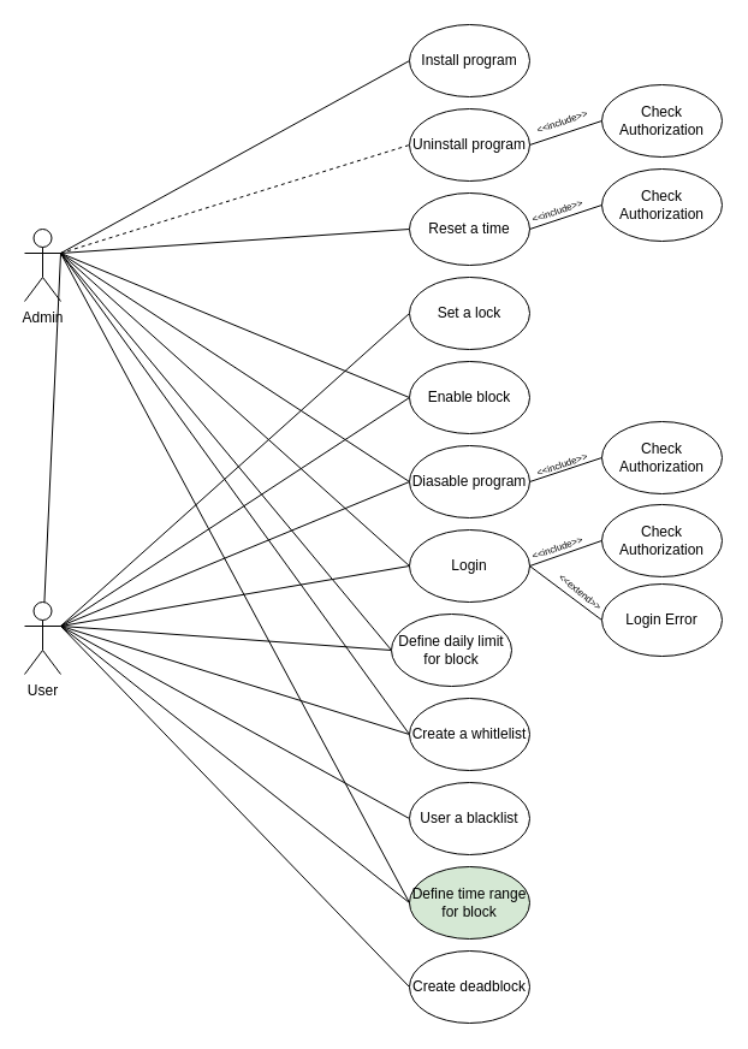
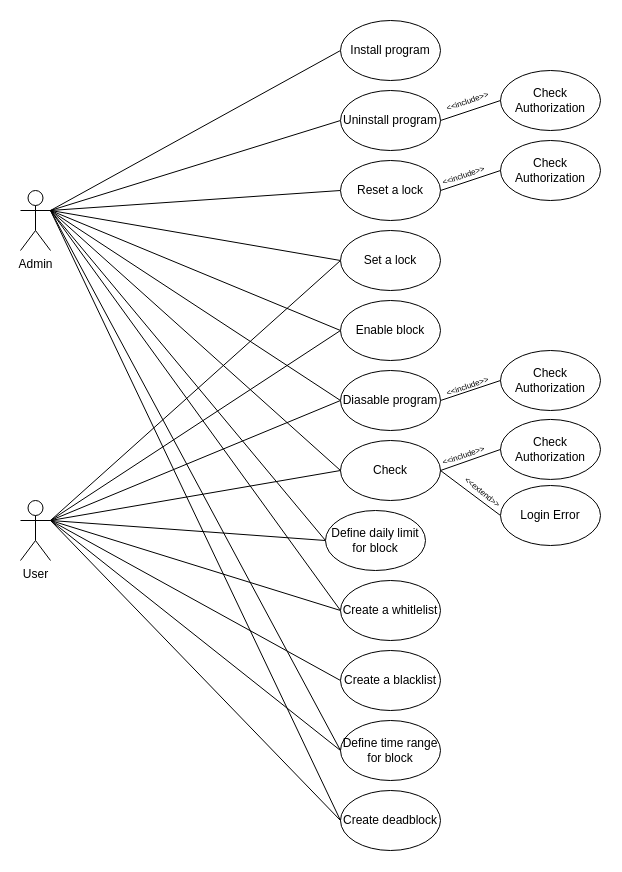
- <mxCell id="15" value="" style="endArrow=none;html=1;exitX=1;exitY=0.333;exitDx=0;exitDy=0;exitPerimeter=0;entryX=0;entryY=0.5;entryDx=0;entryDy=0;dashed=1;" parent="1" source="11" target="18" edge="1"><mxGeometry width="50" height="50" relative="1" as="geometry"><mxPoint x="180" y="210" as="sourcePoint" /><mxPoint x="340" y="130" as="targetPoint" /></mxGeometry></mxCell>
+ <mxCell id="15" value="" style="endArrow=none;html=1;exitX=1;exitY=0.333;exitDx=0;exitDy=0;exitPerimeter=0;entryX=0;entryY=0.5;entryDx=0;entryDy=0;" parent="1" source="11" target="18" edge="1"><mxGeometry width="50" height="50" relative="1" as="geometry"><mxPoint x="180" y="210" as="sourcePoint" /><mxPoint x="340" y="130" as="targetPoint" /></mxGeometry></mxCell>
- <mxCell id="20" value="Reset a time" style="ellipse;whiteSpace=wrap;html=1;" parent="1" vertex="1"><mxGeometry x="340" y="160" width="100" height="60" as="geometry" /></mxCell>
+ <mxCell id="20" value="Reset a lock" style="ellipse;whiteSpace=wrap;html=1;" parent="1" vertex="1"><mxGeometry x="340" y="160" width="100" height="60" as="geometry" /></mxCell>
- <mxCell id="16" value="" style="endArrow=none;html=1;exitX=1;exitY=0.333;exitDx=0;exitDy=0;exitPerimeter=0;" parent="1" source="11" target="10" edge="1"><mxGeometry width="50" height="50" relative="1" as="geometry"><mxPoint x="180" y="210" as="sourcePoint" /><mxPoint x="340" y="290" as="targetPoint" /></mxGeometry></mxCell>
+ <mxCell id="16" value="" style="endArrow=none;html=1;exitX=1;exitY=0.333;exitDx=0;exitDy=0;exitPerimeter=0;entryX=0;entryY=0.5;entryDx=0;entryDy=0;" parent="1" source="11" target="19" edge="1"><mxGeometry width="50" height="50" relative="1" as="geometry"><mxPoint x="180" y="210" as="sourcePoint" /><mxPoint x="340" y="290" as="targetPoint" /></mxGeometry></mxCell>
+ <mxCell id="34" value="" style="endArrow=none;html=1;exitX=1;exitY=0.333;exitDx=0;exitDy=0;exitPerimeter=0;entryX=0;entryY=0.5;entryDx=0;entryDy=0;" parent="1" source="11" target="33" edge="1"><mxGeometry width="50" height="50" relative="1" as="geometry"><mxPoint x="50" y="420" as="sourcePoint" /><mxPoint x="340" y="860" as="targetPoint" /></mxGeometry></mxCell>
- <mxCell id="27" value="Login" style="ellipse;whiteSpace=wrap;html=1;" parent="1" vertex="1"><mxGeometry x="340" y="440" width="100" height="60" as="geometry" /></mxCell>
+ <mxCell id="27" value="Check" style="ellipse;whiteSpace=wrap;html=1;" parent="1" vertex="1"><mxGeometry x="340" y="440" width="100" height="60" as="geometry" /></mxCell>
- <mxCell id="30" value="User a blacklist" style="ellipse;whiteSpace=wrap;html=1;" parent="1" vertex="1"><mxGeometry x="340" y="650" width="100" height="60" as="geometry" /></mxCell>
+ <mxCell id="30" value="Create a blacklist" style="ellipse;whiteSpace=wrap;html=1;" parent="1" vertex="1"><mxGeometry x="340" y="650" width="100" height="60" as="geometry" /></mxCell>
- <mxCell id="31" value="Define time range for block" style="ellipse;whiteSpace=wrap;html=1;fillColor=#d5e8d4;" parent="1" vertex="1"><mxGeometry x="340" y="720" width="100" height="60" as="geometry" /></mxCell>
+ <mxCell id="31" value="Define time range for block" style="ellipse;whiteSpace=wrap;html=1;" parent="1" vertex="1"><mxGeometry x="340" y="720" width="100" height="60" as="geometry" /></mxCell>
